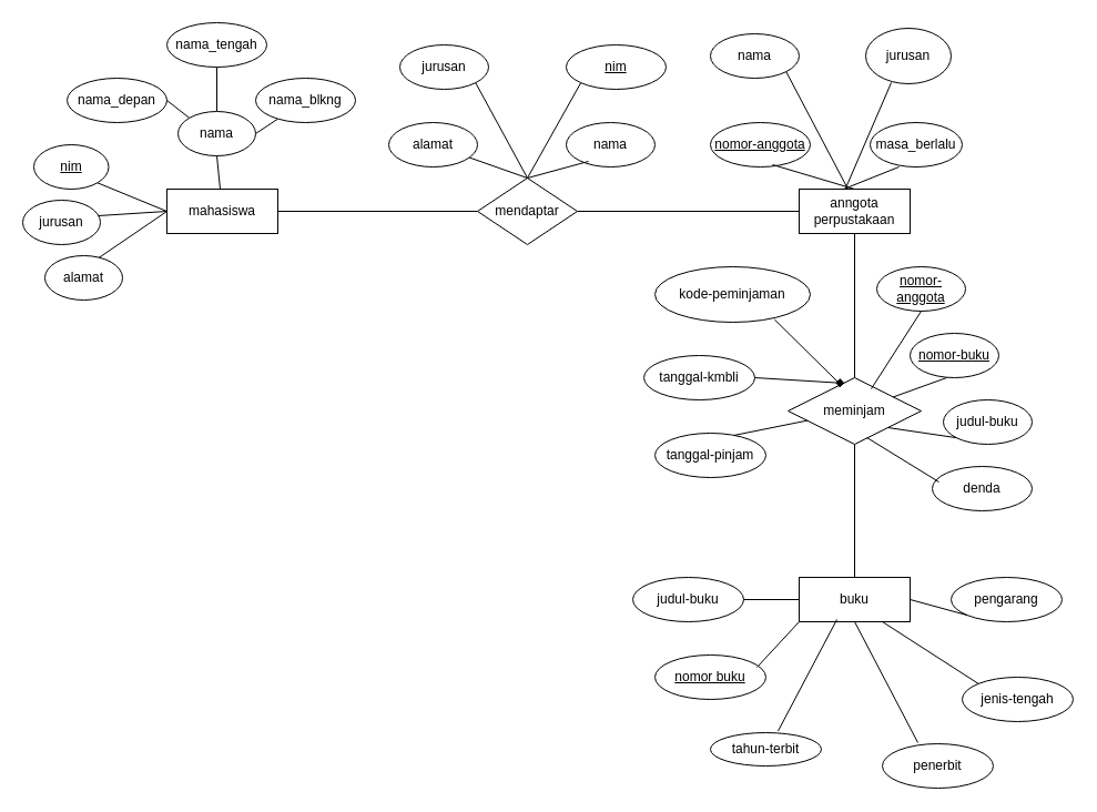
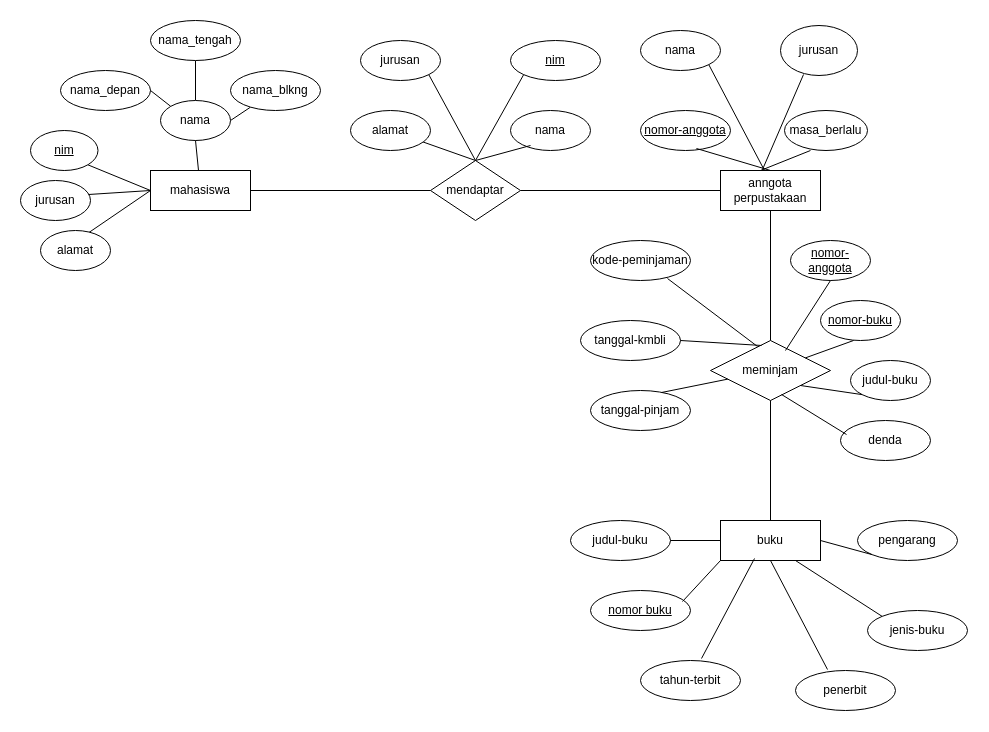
- <mxCell id="42" value="kode-peminjaman" style="ellipse;whiteSpace=wrap;html=1;align=center;" vertex="1" parent="1"><mxGeometry x="590" y="240" width="140" height="50" as="geometry" /></mxCell>
+ <mxCell id="42" value="kode-peminjaman" style="ellipse;whiteSpace=wrap;html=1;align=center;" vertex="1" parent="1"><mxGeometry x="590" y="240" width="100" height="40" as="geometry" /></mxCell>
- <mxCell id="45" value="" style="endArrow=diamond;html=1;rounded=0;entryX=0.425;entryY=0.083;entryDx=0;entryDy=0;entryPerimeter=0;exitX=1;exitY=0.5;exitDx=0;exitDy=0;" edge="1" parent="1" source="41" target="7"><mxGeometry relative="1" as="geometry"><mxPoint x="680" y="340" as="sourcePoint" /><mxPoint x="840" y="340" as="targetPoint" /></mxGeometry></mxCell>
+ <mxCell id="45" value="" style="endArrow=none;html=1;rounded=0;entryX=0.425;entryY=0.083;entryDx=0;entryDy=0;entryPerimeter=0;exitX=1;exitY=0.5;exitDx=0;exitDy=0;" edge="1" parent="1" source="41" target="7"><mxGeometry relative="1" as="geometry"><mxPoint x="680" y="340" as="sourcePoint" /><mxPoint x="840" y="340" as="targetPoint" /></mxGeometry></mxCell>
- <mxCell id="59" value="jenis-tengah" style="ellipse;whiteSpace=wrap;html=1;align=center;" vertex="1" parent="1"><mxGeometry x="867" y="610" width="100" height="40" as="geometry" /></mxCell>
+ <mxCell id="59" value="jenis-buku" style="ellipse;whiteSpace=wrap;html=1;align=center;" vertex="1" parent="1"><mxGeometry x="867" y="610" width="100" height="40" as="geometry" /></mxCell>
- <mxCell id="57" value="tahun-terbit" style="ellipse;whiteSpace=wrap;html=1;align=center;" vertex="1" parent="1"><mxGeometry x="640" y="660" width="100" height="30" as="geometry" /></mxCell>
+ <mxCell id="57" value="tahun-terbit" style="ellipse;whiteSpace=wrap;html=1;align=center;" vertex="1" parent="1"><mxGeometry x="640" y="660" width="100" height="40" as="geometry" /></mxCell>
